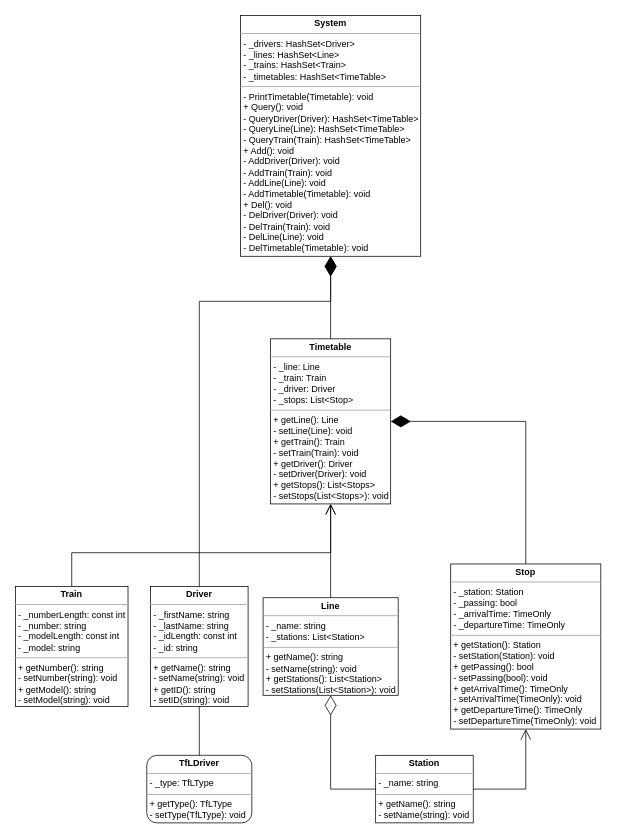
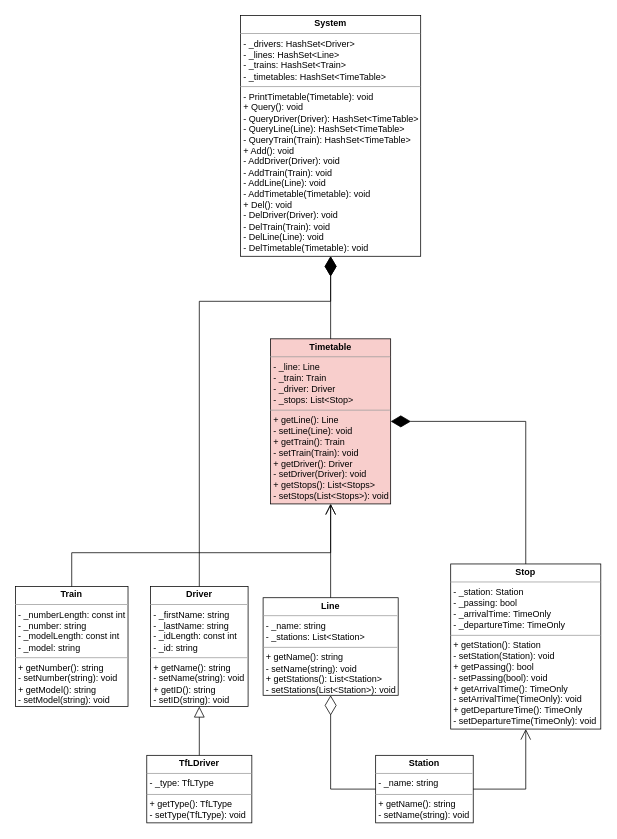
- <mxCell id="8" value="&lt;p style=&quot;margin:0px;margin-top:4px;text-align:center;&quot;&gt;&lt;b&gt;Timetable&lt;/b&gt;&lt;/p&gt;&lt;hr size=&quot;1&quot;&gt;&lt;p style=&quot;margin:0px;margin-left:4px;&quot;&gt;- _line: Line&lt;/p&gt;&lt;p style=&quot;margin:0px;margin-left:4px;&quot;&gt;- _train: Train&lt;/p&gt;&lt;p style=&quot;margin:0px;margin-left:4px;&quot;&gt;- _driver: Driver&lt;/p&gt;&lt;p style=&quot;margin:0px;margin-left:4px;&quot;&gt;- _stops: List&amp;lt;Stop&amp;gt;&lt;/p&gt;&lt;hr size=&quot;1&quot;&gt;&lt;p style=&quot;margin:0px;margin-left:4px;&quot;&gt;+ getLine(): Line&lt;/p&gt;&lt;p style=&quot;margin:0px;margin-left:4px;&quot;&gt;- setLine(Line): void&lt;/p&gt;&lt;p style=&quot;margin:0px;margin-left:4px;&quot;&gt;+ getTrain(): Train&lt;/p&gt;&lt;p style=&quot;margin:0px;margin-left:4px;&quot;&gt;- setTrain(Train): void&lt;/p&gt;&lt;p style=&quot;margin:0px;margin-left:4px;&quot;&gt;+ getDriver(): Driver&lt;/p&gt;&lt;p style=&quot;margin:0px;margin-left:4px;&quot;&gt;- setDriver(Driver): void&lt;/p&gt;&lt;p style=&quot;margin:0px;margin-left:4px;&quot;&gt;+ getStops(): List&amp;lt;Stops&amp;gt;&lt;/p&gt;&lt;p style=&quot;margin:0px;margin-left:4px;&quot;&gt;- setStops(List&amp;lt;Stops&amp;gt;): void&lt;/p&gt;" style="verticalAlign=top;align=left;overflow=fill;fontSize=12;fontFamily=Helvetica;html=1;whiteSpace=wrap;" parent="1" vertex="1"><mxGeometry x="360" y="451" width="160" height="220" as="geometry" /></mxCell>
+ <mxCell id="8" value="&lt;p style=&quot;margin:0px;margin-top:4px;text-align:center;&quot;&gt;&lt;b&gt;Timetable&lt;/b&gt;&lt;/p&gt;&lt;hr size=&quot;1&quot;&gt;&lt;p style=&quot;margin:0px;margin-left:4px;&quot;&gt;- _line: Line&lt;/p&gt;&lt;p style=&quot;margin:0px;margin-left:4px;&quot;&gt;- _train: Train&lt;/p&gt;&lt;p style=&quot;margin:0px;margin-left:4px;&quot;&gt;- _driver: Driver&lt;/p&gt;&lt;p style=&quot;margin:0px;margin-left:4px;&quot;&gt;- _stops: List&amp;lt;Stop&amp;gt;&lt;/p&gt;&lt;hr size=&quot;1&quot;&gt;&lt;p style=&quot;margin:0px;margin-left:4px;&quot;&gt;+ getLine(): Line&lt;/p&gt;&lt;p style=&quot;margin:0px;margin-left:4px;&quot;&gt;- setLine(Line): void&lt;/p&gt;&lt;p style=&quot;margin:0px;margin-left:4px;&quot;&gt;+ getTrain(): Train&lt;/p&gt;&lt;p style=&quot;margin:0px;margin-left:4px;&quot;&gt;- setTrain(Train): void&lt;/p&gt;&lt;p style=&quot;margin:0px;margin-left:4px;&quot;&gt;+ getDriver(): Driver&lt;/p&gt;&lt;p style=&quot;margin:0px;margin-left:4px;&quot;&gt;- setDriver(Driver): void&lt;/p&gt;&lt;p style=&quot;margin:0px;margin-left:4px;&quot;&gt;+ getStops(): List&amp;lt;Stops&amp;gt;&lt;/p&gt;&lt;p style=&quot;margin:0px;margin-left:4px;&quot;&gt;- setStops(List&amp;lt;Stops&amp;gt;): void&lt;/p&gt;" style="verticalAlign=top;align=left;overflow=fill;fontSize=12;fontFamily=Helvetica;html=1;whiteSpace=wrap;fillColor=#f8cecc;" parent="1" vertex="1"><mxGeometry x="360" y="451" width="160" height="220" as="geometry" /></mxCell>
- <mxCell id="11" value="" style="endArrow=none;endFill=0;endSize=12;html=1;rounded=0;exitX=0.5;exitY=0;exitDx=0;exitDy=0;entryX=0.5;entryY=1;entryDx=0;entryDy=0;" parent="1" source="4" target="10" edge="1"><mxGeometry width="160" relative="1" as="geometry"><mxPoint x="330" y="311" as="sourcePoint" /><mxPoint x="490" y="311" as="targetPoint" /></mxGeometry></mxCell>
+ <mxCell id="11" value="" style="endArrow=block;endFill=0;endSize=12;html=1;rounded=0;exitX=0.5;exitY=0;exitDx=0;exitDy=0;entryX=0.5;entryY=1;entryDx=0;entryDy=0;" parent="1" source="4" target="10" edge="1"><mxGeometry width="160" relative="1" as="geometry"><mxPoint x="330" y="311" as="sourcePoint" /><mxPoint x="490" y="311" as="targetPoint" /></mxGeometry></mxCell>
- <mxCell id="4" value="&lt;p style=&quot;margin:0px;margin-top:4px;text-align:center;&quot;&gt;&lt;b&gt;TfLDriver&lt;/b&gt;&lt;/p&gt;&lt;hr size=&quot;1&quot;&gt;&lt;p style=&quot;margin:0px;margin-left:4px;&quot;&gt;- _type: TfLType&lt;/p&gt;&lt;hr size=&quot;1&quot;&gt;&lt;p style=&quot;margin:0px;margin-left:4px;&quot;&gt;+ getType(): TfLType&lt;/p&gt;&lt;p style=&quot;margin:0px;margin-left:4px;&quot;&gt;- setType(TfLType): void&lt;/p&gt;" style="verticalAlign=top;align=left;overflow=fill;fontSize=12;fontFamily=Helvetica;html=1;whiteSpace=wrap;rounded=1;" parent="1" vertex="1"><mxGeometry x="195" y="1006" width="140" height="90" as="geometry" /></mxCell>
+ <mxCell id="4" value="&lt;p style=&quot;margin:0px;margin-top:4px;text-align:center;&quot;&gt;&lt;b&gt;TfLDriver&lt;/b&gt;&lt;/p&gt;&lt;hr size=&quot;1&quot;&gt;&lt;p style=&quot;margin:0px;margin-left:4px;&quot;&gt;- _type: TfLType&lt;/p&gt;&lt;hr size=&quot;1&quot;&gt;&lt;p style=&quot;margin:0px;margin-left:4px;&quot;&gt;+ getType(): TfLType&lt;/p&gt;&lt;p style=&quot;margin:0px;margin-left:4px;&quot;&gt;- setType(TfLType): void&lt;/p&gt;" style="verticalAlign=top;align=left;overflow=fill;fontSize=12;fontFamily=Helvetica;html=1;whiteSpace=wrap;" parent="1" vertex="1"><mxGeometry x="195" y="1006" width="140" height="90" as="geometry" /></mxCell>
